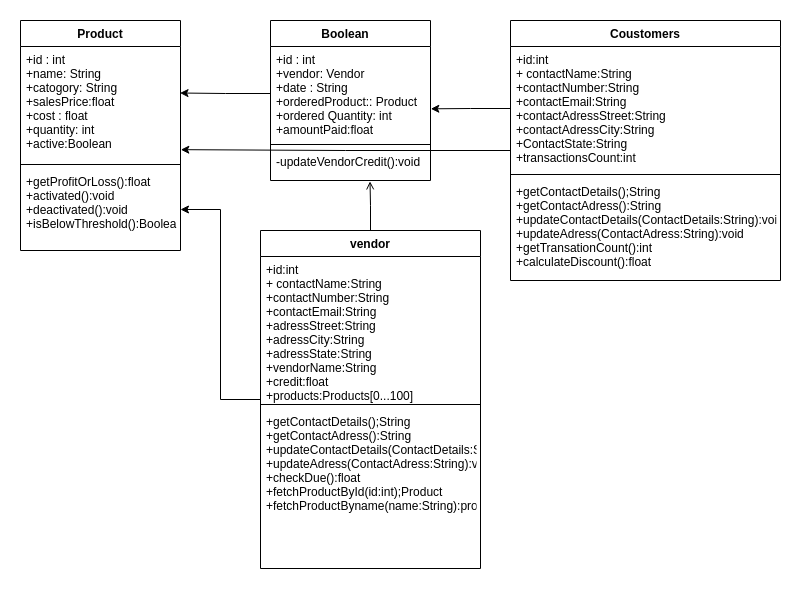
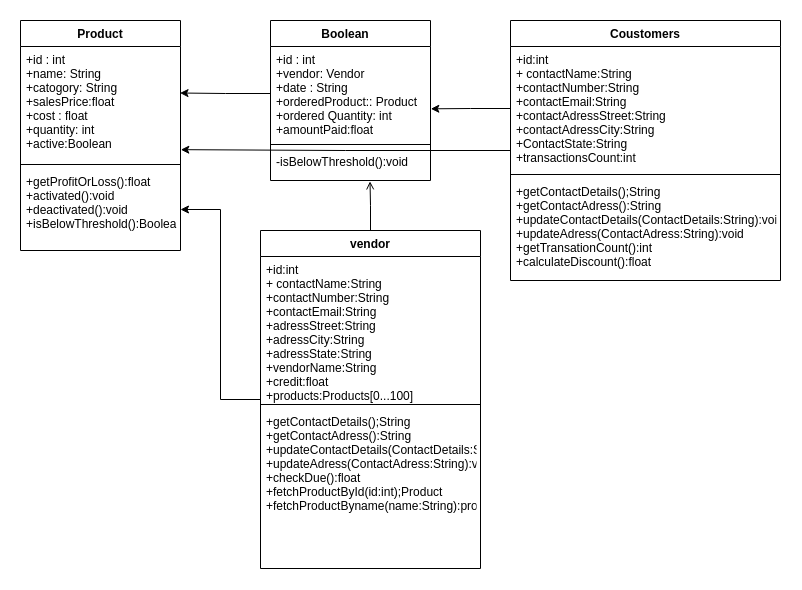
- <mxCell id="9" value="-updateVendorCredit():void" style="text;strokeColor=none;fillColor=none;align=left;verticalAlign=top;spacingLeft=4;spacingRight=4;overflow=hidden;rotatable=0;points=[[0,0.5],[1,0.5]];portConstraint=eastwest;" vertex="1" parent="6"><mxGeometry y="128" width="160" height="32" as="geometry" /></mxCell>
+ <mxCell id="9" value="-isBelowThreshold():void" style="text;strokeColor=none;fillColor=none;align=left;verticalAlign=top;spacingLeft=4;spacingRight=4;overflow=hidden;rotatable=0;points=[[0,0.5],[1,0.5]];portConstraint=eastwest;" vertex="1" parent="6"><mxGeometry y="128" width="160" height="32" as="geometry" /></mxCell>
